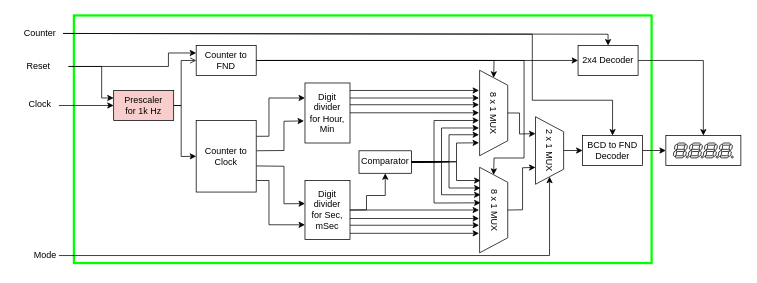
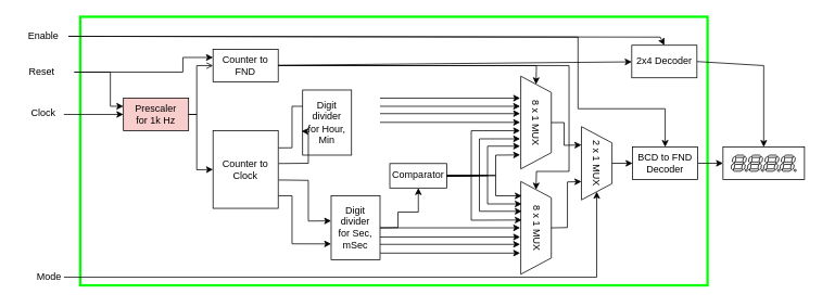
- <mxCell id="37" value="Counter" style="text;html=1;strokeColor=none;fillColor=none;align=center;verticalAlign=middle;whiteSpace=wrap;rounded=0;" vertex="1" parent="1"><mxGeometry x="22" y="28" width="61.5" height="32" as="geometry" /></mxCell>
+ <mxCell id="37" value="Enable" style="text;html=1;strokeColor=none;fillColor=none;align=center;verticalAlign=middle;whiteSpace=wrap;rounded=0;" vertex="1" parent="1"><mxGeometry x="22" y="28" width="61.5" height="32" as="geometry" /></mxCell>
- <mxCell id="10" value="2x4 Decoder" style="rounded=0;whiteSpace=wrap;html=1;" vertex="1" parent="1"><mxGeometry x="770" y="60" width="80" height="40" as="geometry" /></mxCell>
+ <mxCell id="10" value="2x4 Decoder" style="rounded=0;whiteSpace=wrap;html=1;" vertex="1" parent="1"><mxGeometry x="775" y="55" width="80" height="40" as="geometry" /></mxCell>
- <mxCell id="11" value="Digit divider&lt;br&gt;for Hour, Min" style="rounded=0;whiteSpace=wrap;html=1;" vertex="1" parent="1"><mxGeometry x="406" y="110" width="60" height="80" as="geometry" /></mxCell>
+ <mxCell id="11" value="Digit divider&lt;br&gt;for Hour, Min" style="rounded=0;whiteSpace=wrap;html=1;" vertex="1" parent="1"><mxGeometry x="371" y="110" width="60" height="80" as="geometry" /></mxCell>
